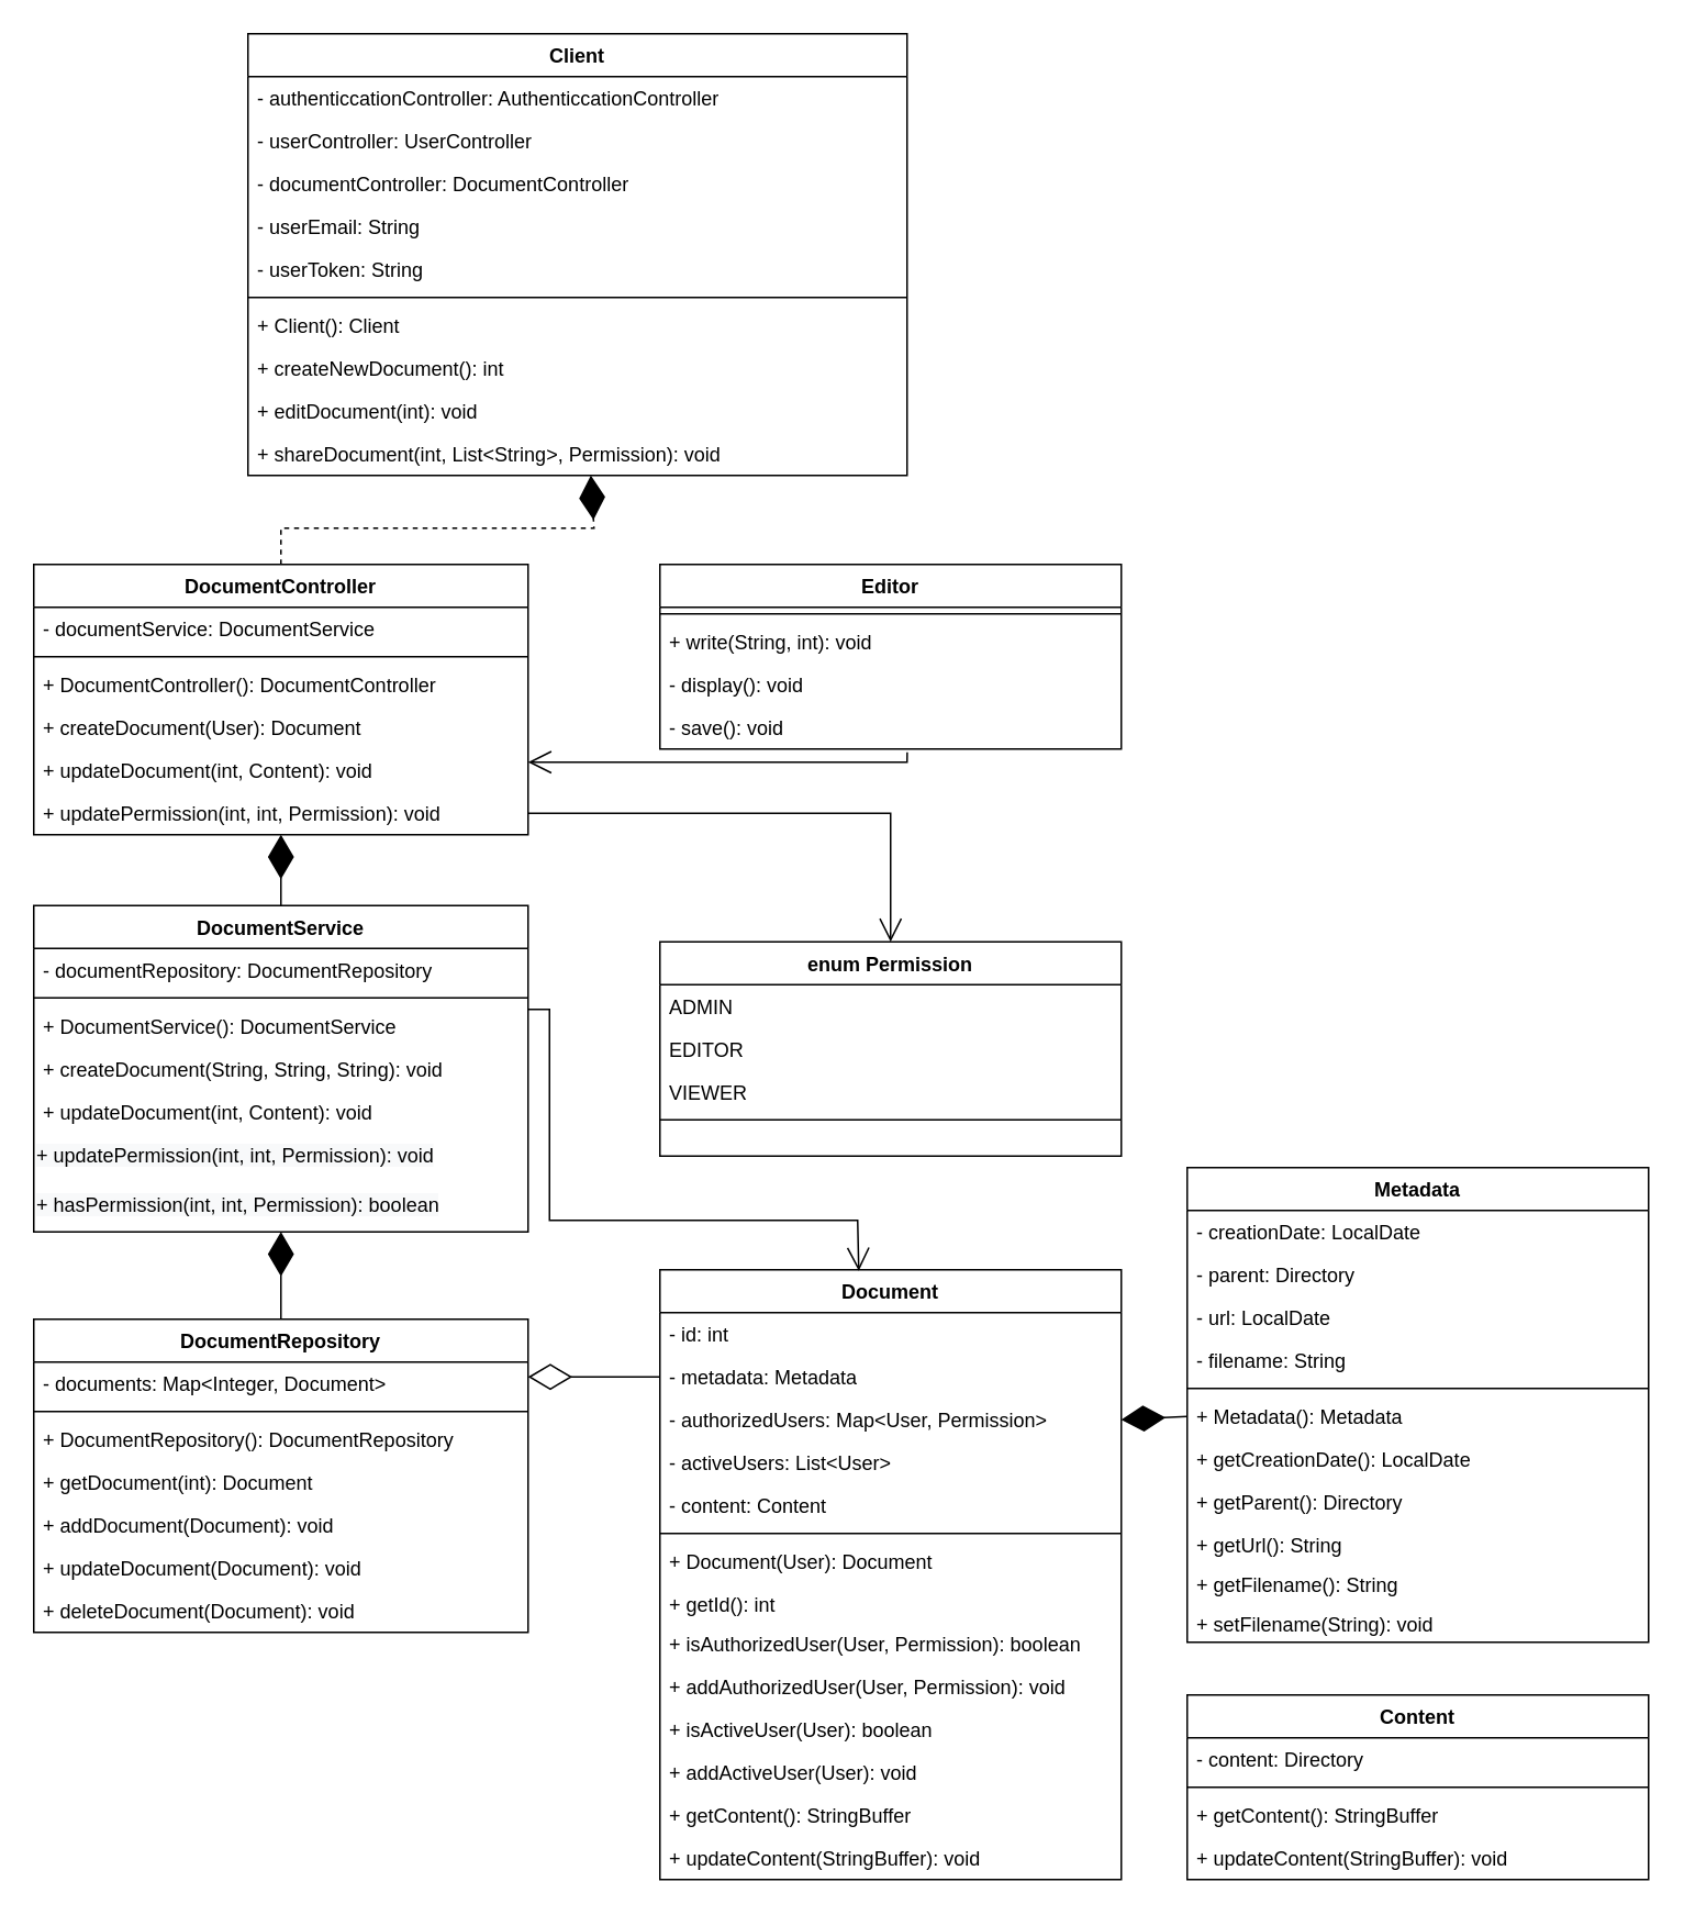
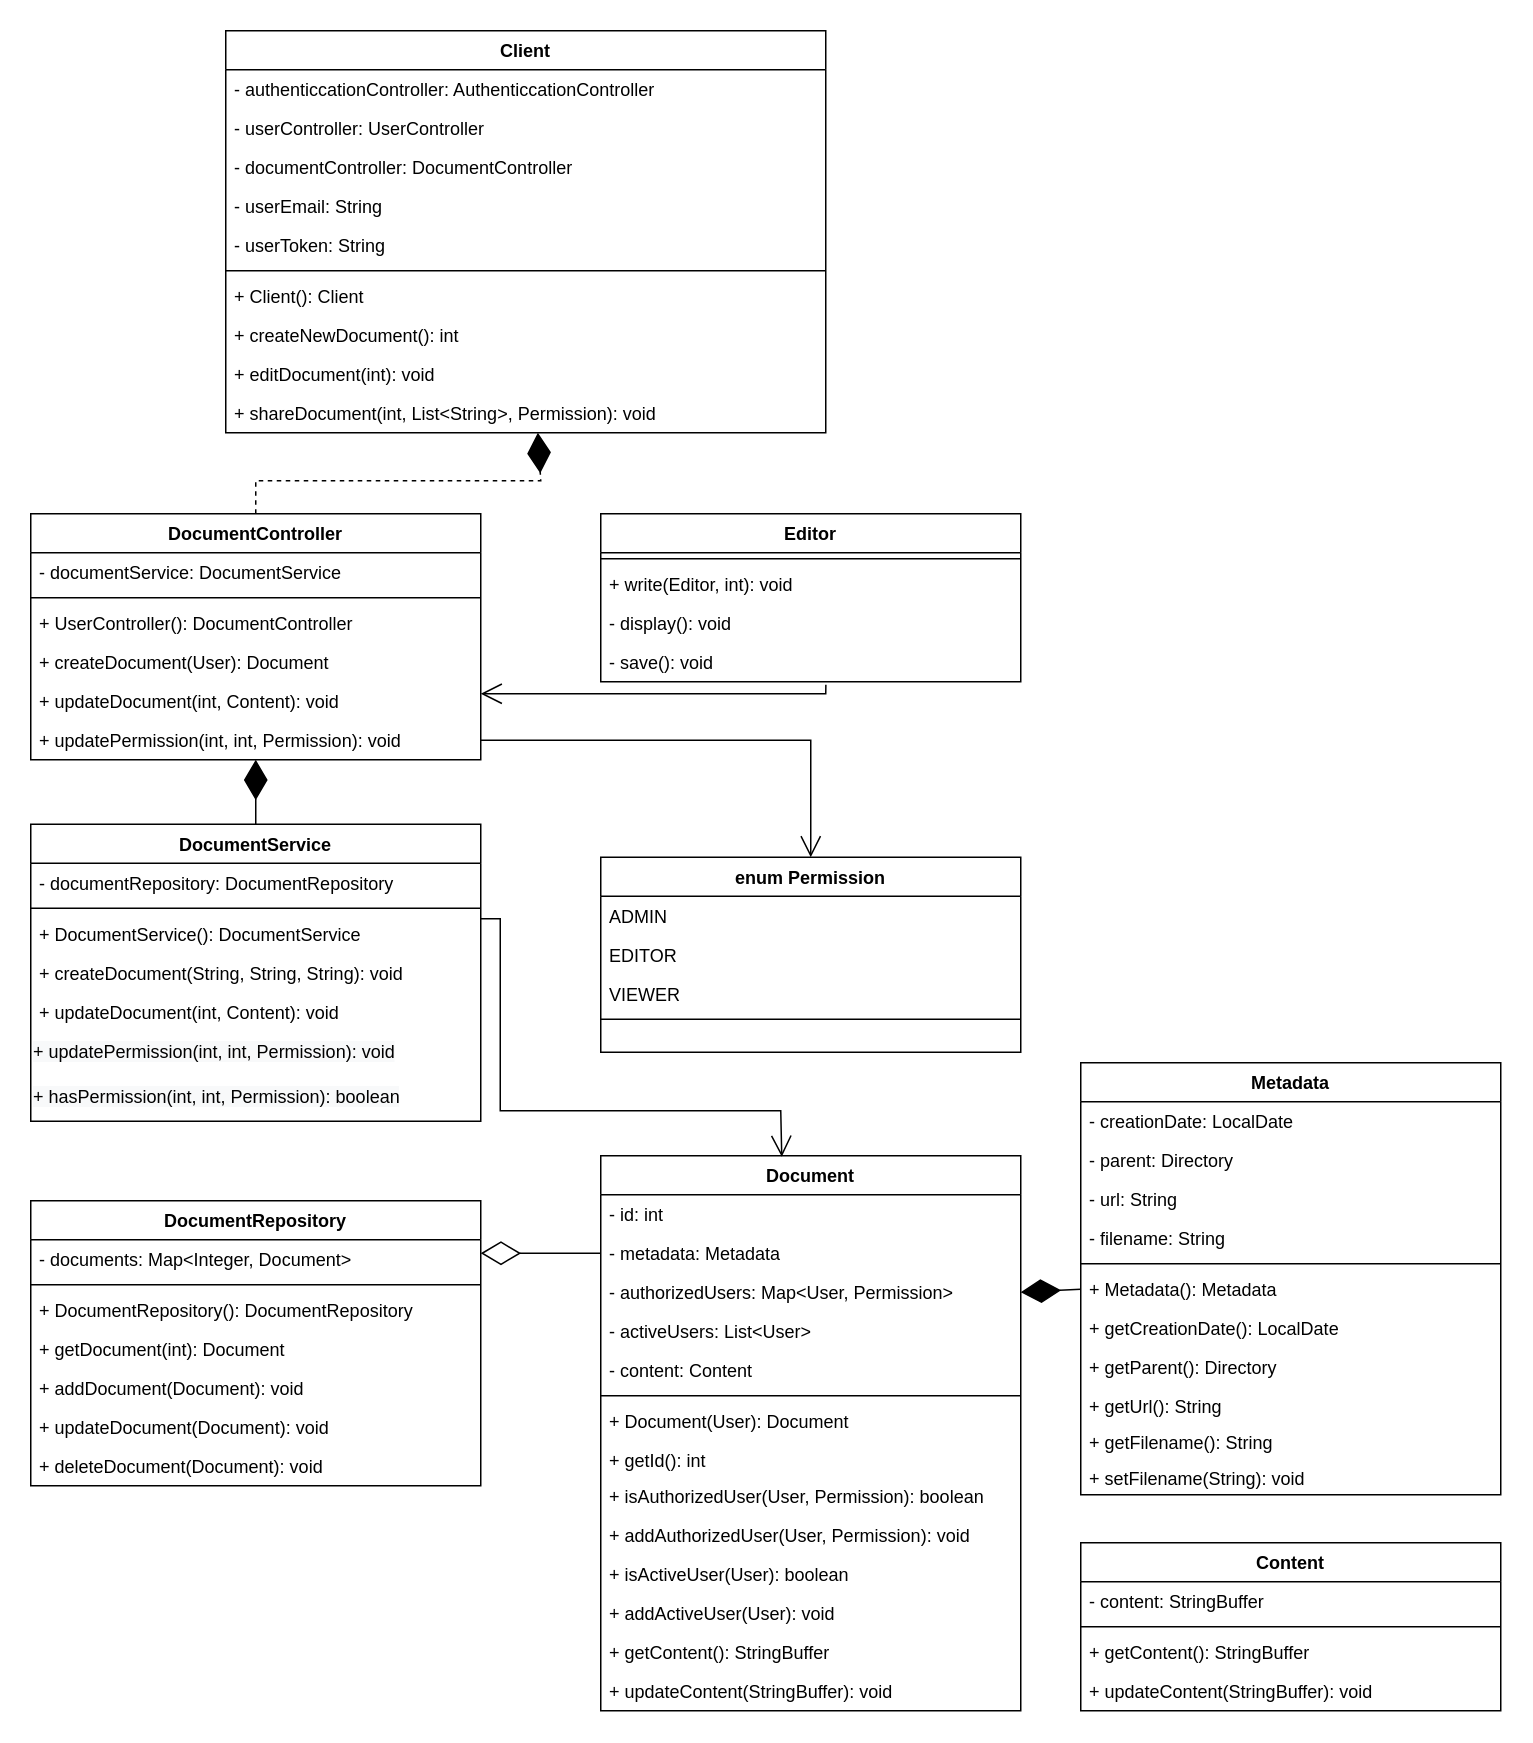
- <mxCell id="75" value="+ write(String, int): void" style="text;align=left;verticalAlign=top;spacingLeft=4;spacingRight=4;overflow=hidden;rotatable=0;points=[[0,0.5],[1,0.5]];portConstraint=eastwest;" vertex="1" parent="73"><mxGeometry y="34" width="280" height="26" as="geometry" /></mxCell>
+ <mxCell id="75" value="+ write(Editor, int): void" style="text;align=left;verticalAlign=top;spacingLeft=4;spacingRight=4;overflow=hidden;rotatable=0;points=[[0,0.5],[1,0.5]];portConstraint=eastwest;" vertex="1" parent="73"><mxGeometry y="34" width="280" height="26" as="geometry" /></mxCell>
- <mxCell id="30" value="+ DocumentController(): DocumentController" style="text;align=left;verticalAlign=top;spacingLeft=4;spacingRight=4;overflow=hidden;rotatable=0;points=[[0,0.5],[1,0.5]];portConstraint=eastwest;" vertex="1" parent="27"><mxGeometry y="60" width="300" height="26" as="geometry" /></mxCell>
+ <mxCell id="30" value="+ UserController(): DocumentController" style="text;align=left;verticalAlign=top;spacingLeft=4;spacingRight=4;overflow=hidden;rotatable=0;points=[[0,0.5],[1,0.5]];portConstraint=eastwest;" vertex="1" parent="27"><mxGeometry y="60" width="300" height="26" as="geometry" /></mxCell>
- <mxCell id="43" value="" style="endArrow=diamondThin;endFill=1;endSize=24;html=1;rounded=0;" edge="1" parent="1" source="35" target="78"><mxGeometry width="160" relative="1" as="geometry"><mxPoint x="-350" y="832" as="sourcePoint" /><mxPoint x="170" y="718" as="targetPoint" /></mxGeometry></mxCell>
- <mxCell id="47" value="- url: LocalDate" style="text;strokeColor=none;fillColor=none;align=left;verticalAlign=top;spacingLeft=4;spacingRight=4;overflow=hidden;rotatable=0;points=[[0,0.5],[1,0.5]];portConstraint=eastwest;" vertex="1" parent="44"><mxGeometry y="78" width="280" height="26" as="geometry" /></mxCell>
+ <mxCell id="47" value="- url: String" style="text;strokeColor=none;fillColor=none;align=left;verticalAlign=top;spacingLeft=4;spacingRight=4;overflow=hidden;rotatable=0;points=[[0,0.5],[1,0.5]];portConstraint=eastwest;" vertex="1" parent="44"><mxGeometry y="78" width="280" height="26" as="geometry" /></mxCell>
- <mxCell id="23" value="- content: Directory" style="text;strokeColor=none;fillColor=none;align=left;verticalAlign=top;spacingLeft=4;spacingRight=4;overflow=hidden;rotatable=0;points=[[0,0.5],[1,0.5]];portConstraint=eastwest;" vertex="1" parent="22"><mxGeometry y="26" width="280" height="26" as="geometry" /></mxCell>
+ <mxCell id="23" value="- content: StringBuffer" style="text;strokeColor=none;fillColor=none;align=left;verticalAlign=top;spacingLeft=4;spacingRight=4;overflow=hidden;rotatable=0;points=[[0,0.5],[1,0.5]];portConstraint=eastwest;" vertex="1" parent="22"><mxGeometry y="26" width="280" height="26" as="geometry" /></mxCell>
